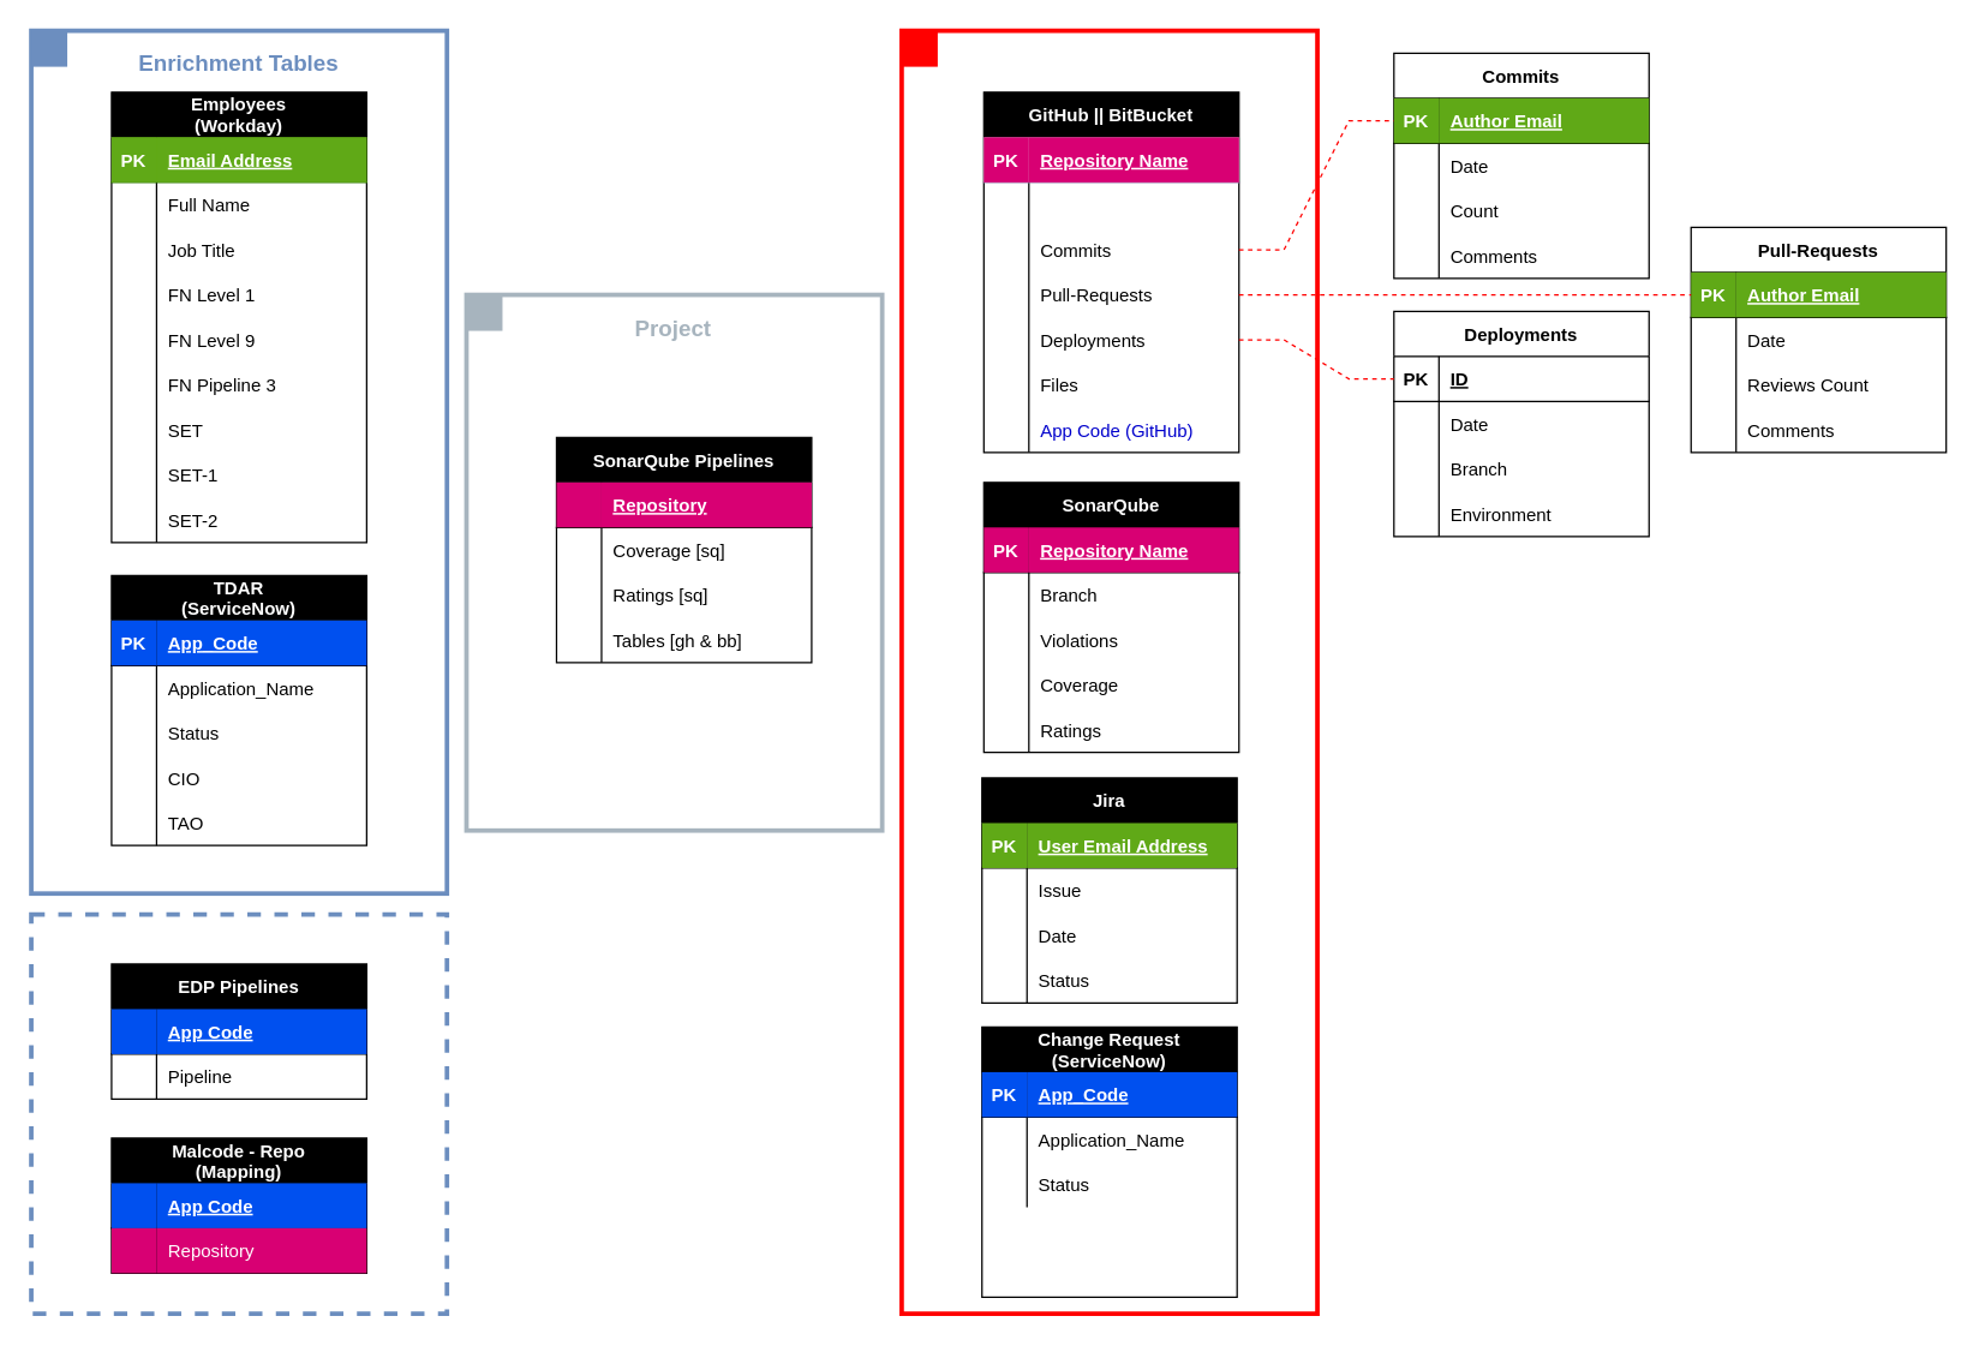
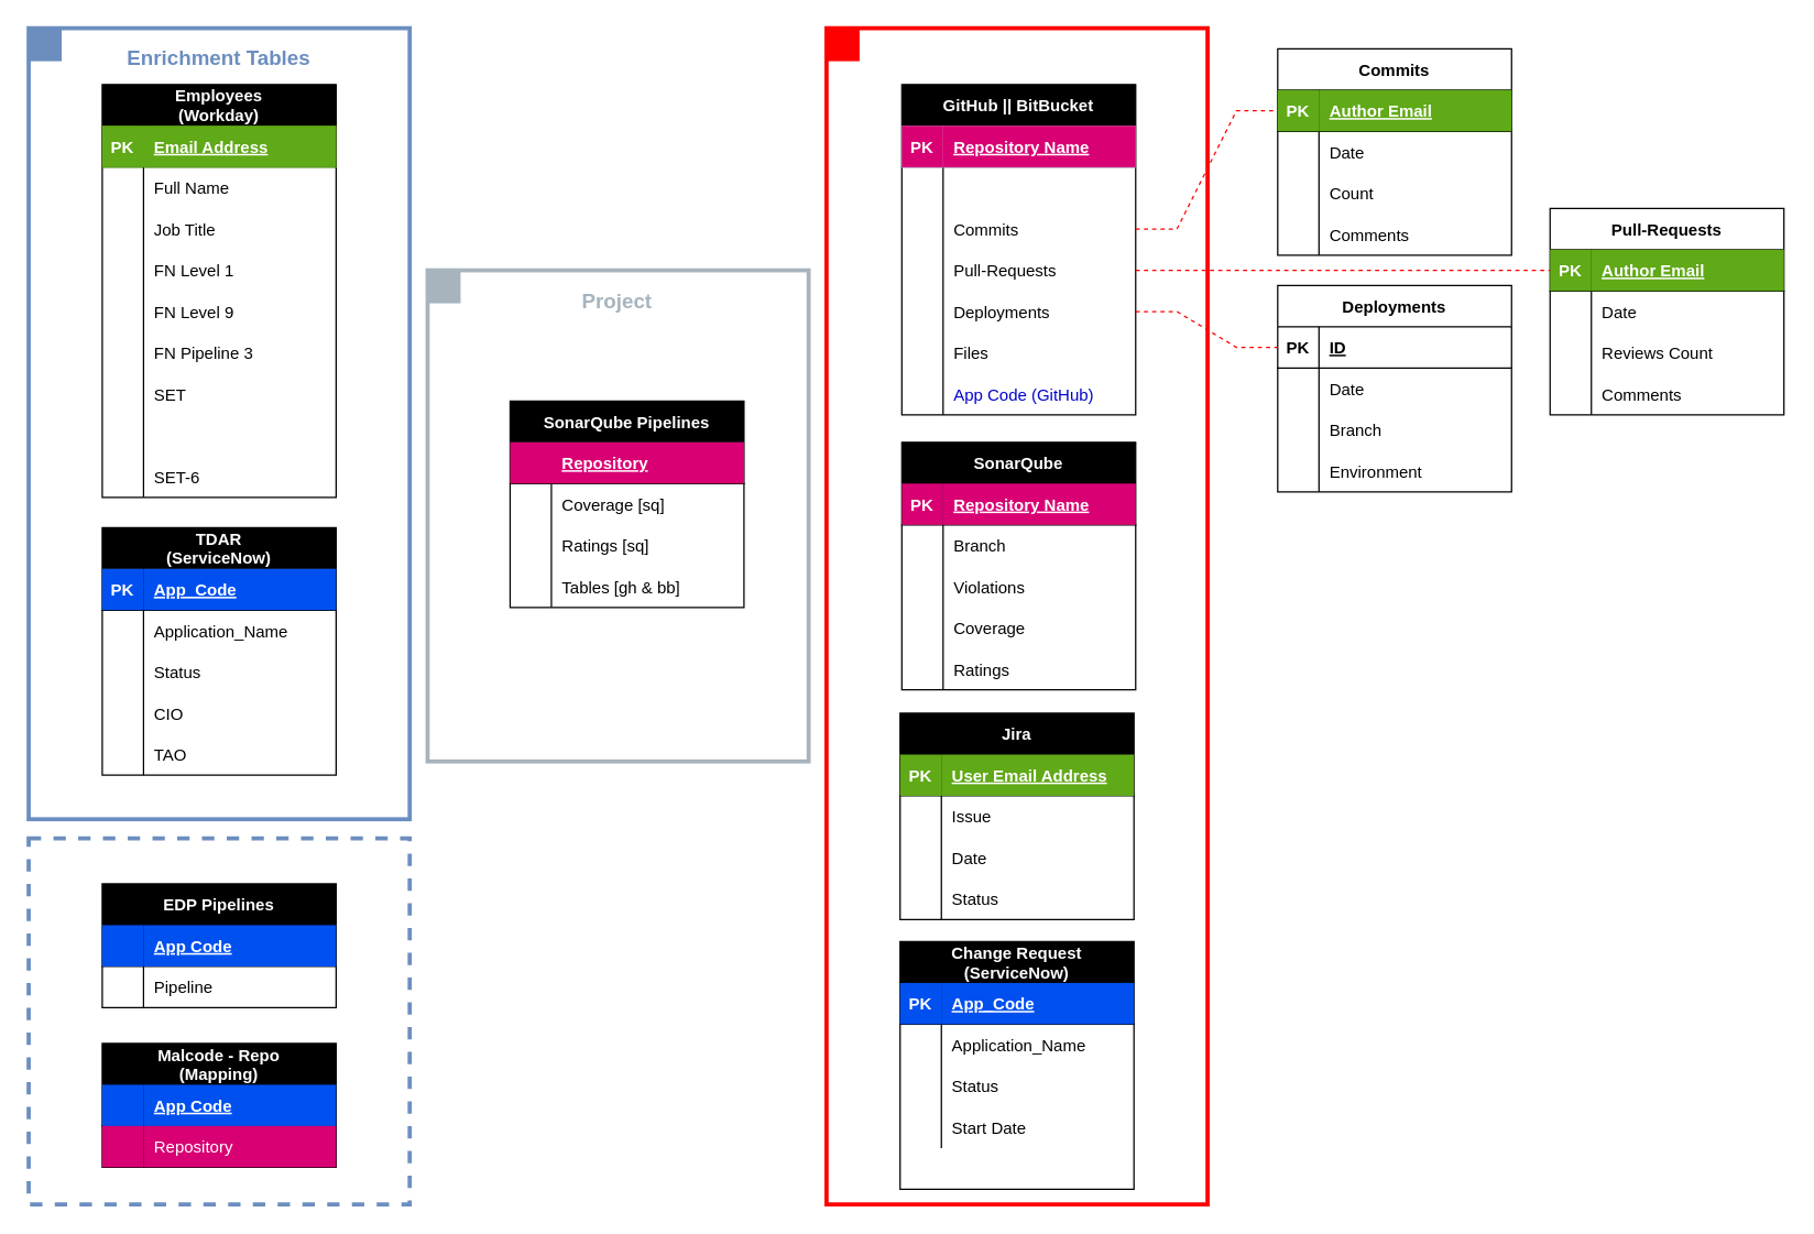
- <mxCell id="29" value="SET-1" style="shape=partialRectangle;overflow=hidden;connectable=0;fillColor=none;top=0;left=0;bottom=0;right=0;align=left;spacingLeft=6;" vertex="1" parent="27"><mxGeometry x="30" width="140" height="30" as="geometry"><mxRectangle width="140" height="30" as="alternateBounds" /></mxGeometry></mxCell>
- <mxCell id="32" value="SET-2" style="shape=partialRectangle;overflow=hidden;connectable=0;fillColor=none;top=0;left=0;bottom=0;right=0;align=left;spacingLeft=6;" vertex="1" parent="30"><mxGeometry x="30" width="140" height="30" as="geometry"><mxRectangle width="140" height="30" as="alternateBounds" /></mxGeometry></mxCell>
+ <mxCell id="32" value="SET-6" style="shape=partialRectangle;overflow=hidden;connectable=0;fillColor=none;top=0;left=0;bottom=0;right=0;align=left;spacingLeft=6;" vertex="1" parent="30"><mxGeometry x="30" width="140" height="30" as="geometry"><mxRectangle width="140" height="30" as="alternateBounds" /></mxGeometry></mxCell>
+ <mxCell id="137" value="Start Date" style="shape=partialRectangle;overflow=hidden;connectable=0;fillColor=none;top=0;left=0;bottom=0;right=0;align=left;spacingLeft=6;" vertex="1" parent="135"><mxGeometry x="30" width="140" height="30" as="geometry"><mxRectangle width="140" height="30" as="alternateBounds" /></mxGeometry></mxCell>
